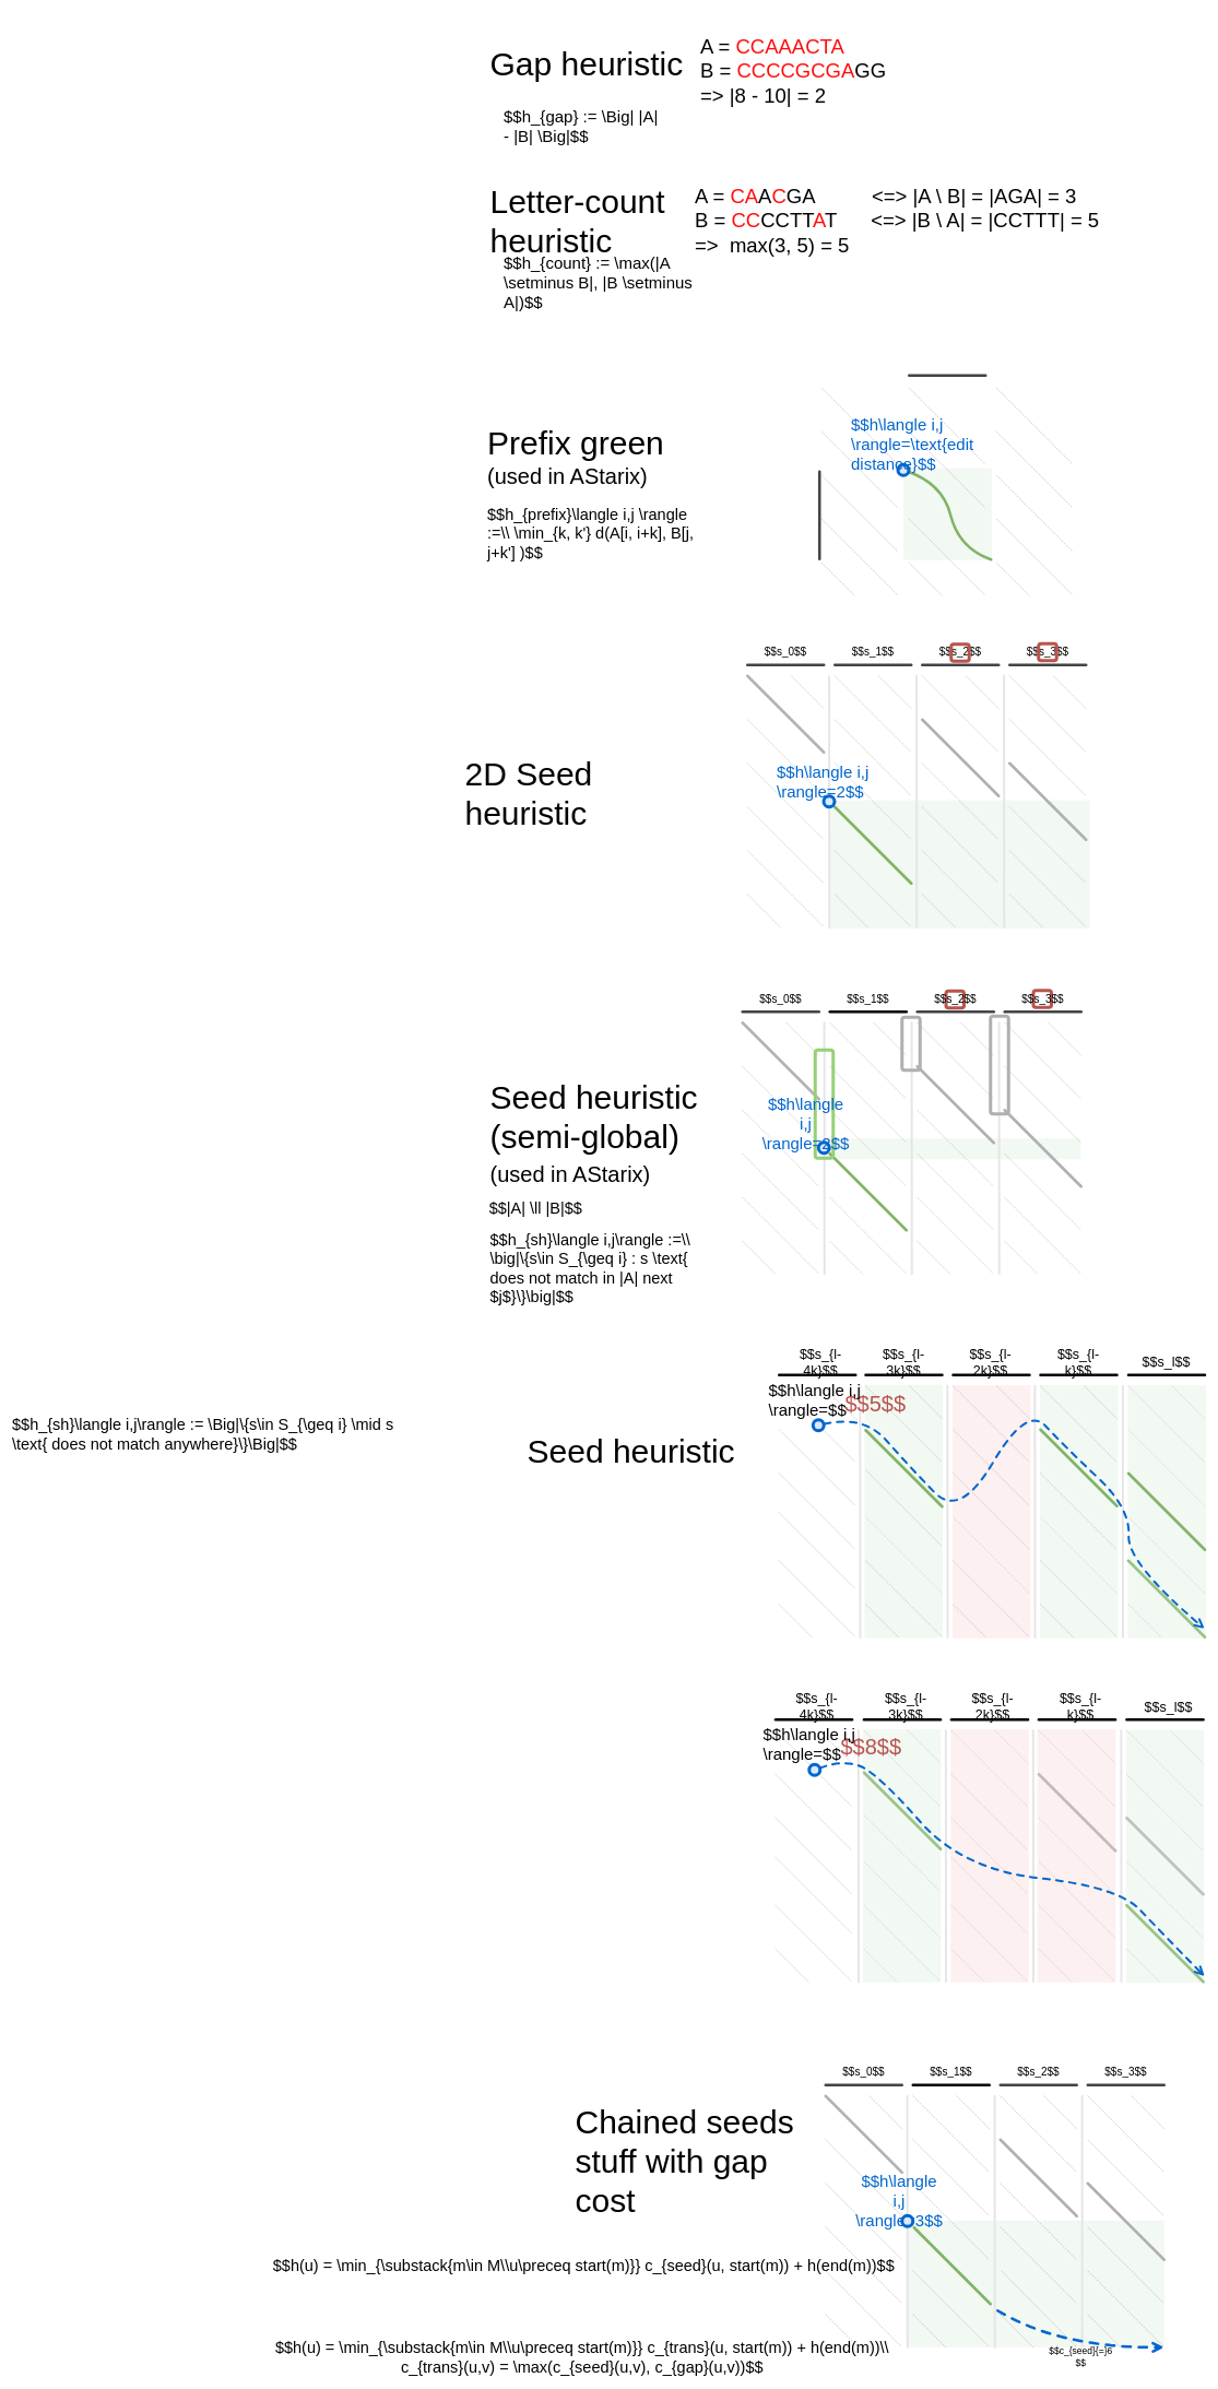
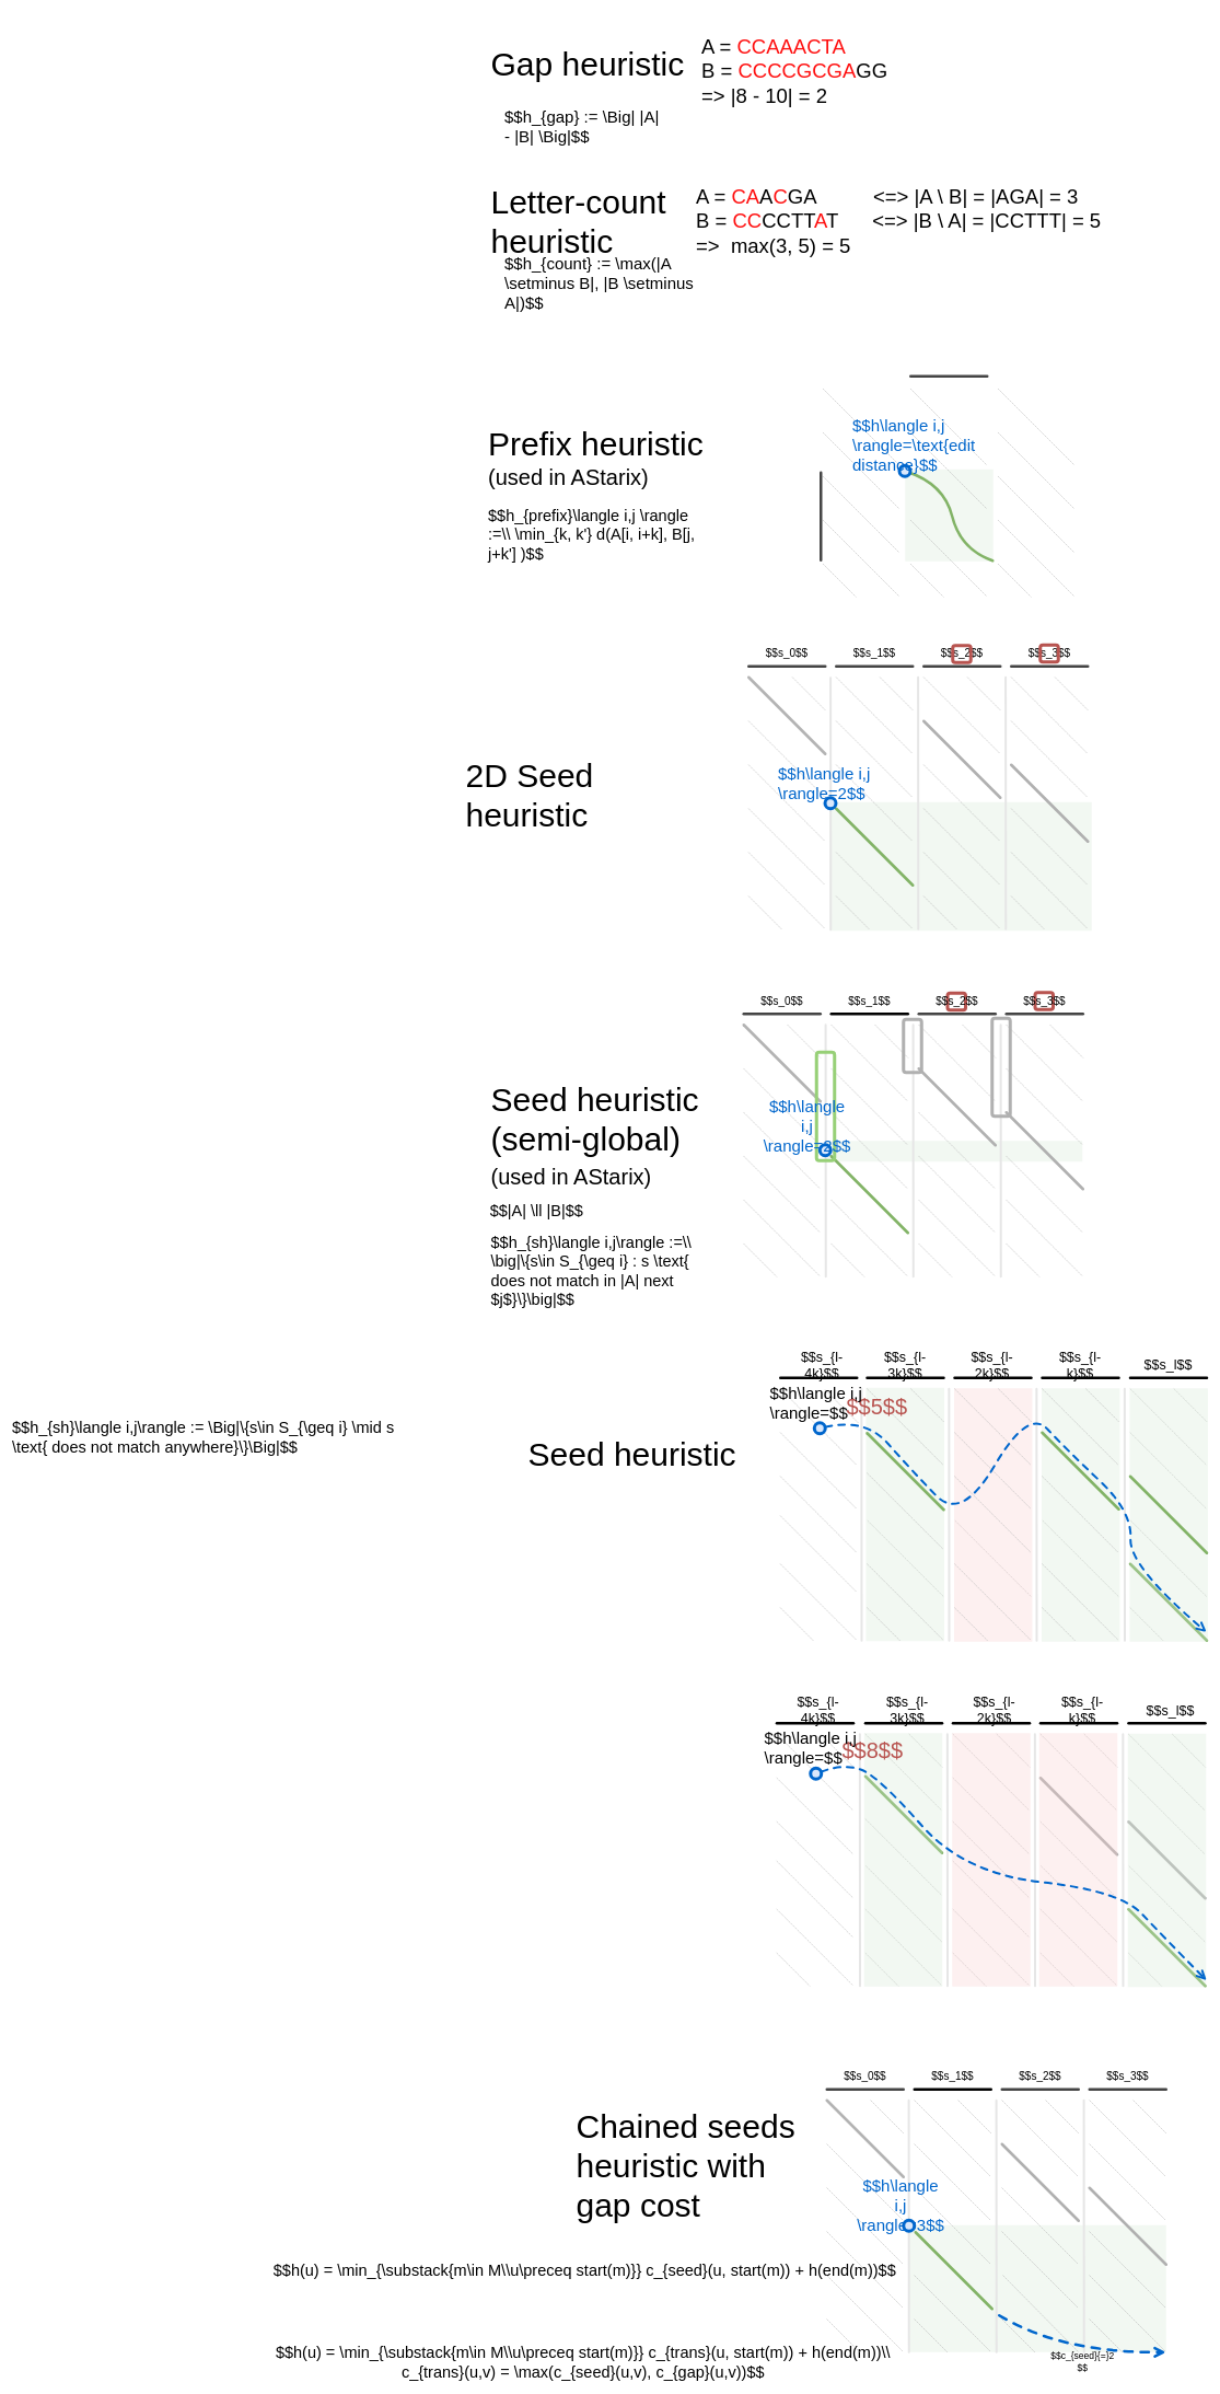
- <mxCell id="198" value="&lt;span style=&quot;font-size: 60px&quot;&gt;Prefix green&lt;/span&gt;&lt;br&gt;&lt;font style=&quot;font-size: 40px&quot;&gt;(used in AStarix)&lt;/font&gt;" style="text;html=1;strokeColor=none;fillColor=none;align=left;verticalAlign=middle;whiteSpace=wrap;rounded=0;fontSize=21;" parent="174" vertex="1"><mxGeometry x="890" y="737" width="435" height="194" as="geometry" /></mxCell>
+ <mxCell id="198" value="&lt;span style=&quot;font-size: 60px&quot;&gt;Prefix heuristic&lt;/span&gt;&lt;br&gt;&lt;font style=&quot;font-size: 40px&quot;&gt;(used in AStarix)&lt;/font&gt;" style="text;html=1;strokeColor=none;fillColor=none;align=left;verticalAlign=middle;whiteSpace=wrap;rounded=0;fontSize=21;" parent="174" vertex="1"><mxGeometry x="890" y="737" width="435" height="194" as="geometry" /></mxCell>
- <mxCell id="45" value="&lt;span style=&quot;font-family: &amp;#34;helvetica&amp;#34; ; text-align: center&quot;&gt;&lt;font style=&quot;font-size: 60px&quot;&gt;Chained seeds stuff with gap cost&lt;br&gt;&lt;/font&gt;&lt;/span&gt;" style="text;html=1;strokeColor=none;fillColor=none;align=left;verticalAlign=middle;whiteSpace=wrap;rounded=0;fontSize=32;" parent="1" vertex="1"><mxGeometry x="1051" y="3848" width="430" height="218" as="geometry" /></mxCell>
+ <mxCell id="45" value="&lt;span style=&quot;font-family: &amp;#34;helvetica&amp;#34; ; text-align: center&quot;&gt;&lt;font style=&quot;font-size: 60px&quot;&gt;Chained seeds heuristic with gap cost&lt;br&gt;&lt;/font&gt;&lt;/span&gt;" style="text;html=1;strokeColor=none;fillColor=none;align=left;verticalAlign=middle;whiteSpace=wrap;rounded=0;fontSize=32;" parent="1" vertex="1"><mxGeometry x="1051" y="3848" width="430" height="218" as="geometry" /></mxCell>
- <mxCell id="48" value="$$c_{seed}{=}6&lt;br&gt;$$" style="text;html=1;align=center;verticalAlign=middle;resizable=0;points=[];autosize=1;strokeColor=none;fillColor=none;fontColor=#000000;fontSize=17;" parent="1" vertex="1"><mxGeometry x="1913" y="4290" width="130" height="50" as="geometry" /></mxCell>
+ <mxCell id="48" value="$$c_{seed}{=}2&lt;br&gt;$$" style="text;html=1;align=center;verticalAlign=middle;resizable=0;points=[];autosize=1;strokeColor=none;fillColor=none;fontColor=#000000;fontSize=17;" parent="1" vertex="1"><mxGeometry x="1913" y="4290" width="130" height="50" as="geometry" /></mxCell>
